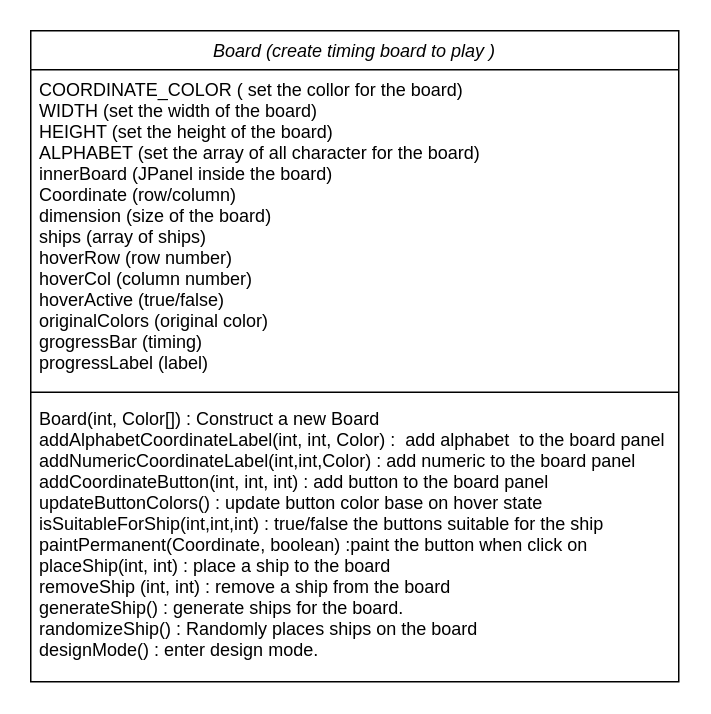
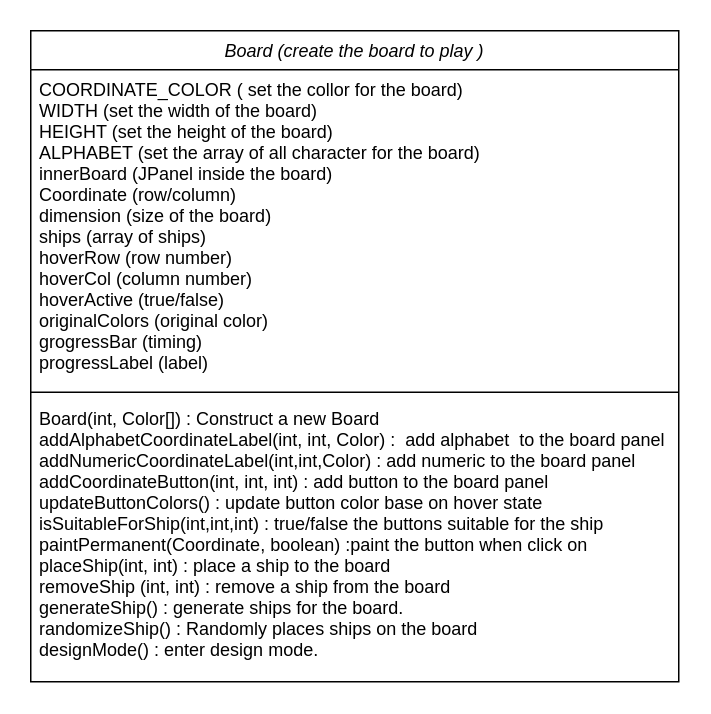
- <mxCell id="2" value="Board (create timing board to play )" style="swimlane;fontStyle=2;align=center;verticalAlign=top;childLayout=stackLayout;horizontal=1;startSize=26;horizontalStack=0;resizeParent=1;resizeLast=0;collapsible=1;marginBottom=0;rounded=0;shadow=0;strokeWidth=1;" parent="1" vertex="1"><mxGeometry x="20" y="20" width="432" height="434" as="geometry"><mxRectangle x="230" y="140" width="160" height="26" as="alternateBounds" /></mxGeometry></mxCell>
+ <mxCell id="2" value="Board (create the board to play )" style="swimlane;fontStyle=2;align=center;verticalAlign=top;childLayout=stackLayout;horizontal=1;startSize=26;horizontalStack=0;resizeParent=1;resizeLast=0;collapsible=1;marginBottom=0;rounded=0;shadow=0;strokeWidth=1;" parent="1" vertex="1"><mxGeometry x="20" y="20" width="432" height="434" as="geometry"><mxRectangle x="230" y="140" width="160" height="26" as="alternateBounds" /></mxGeometry></mxCell>
